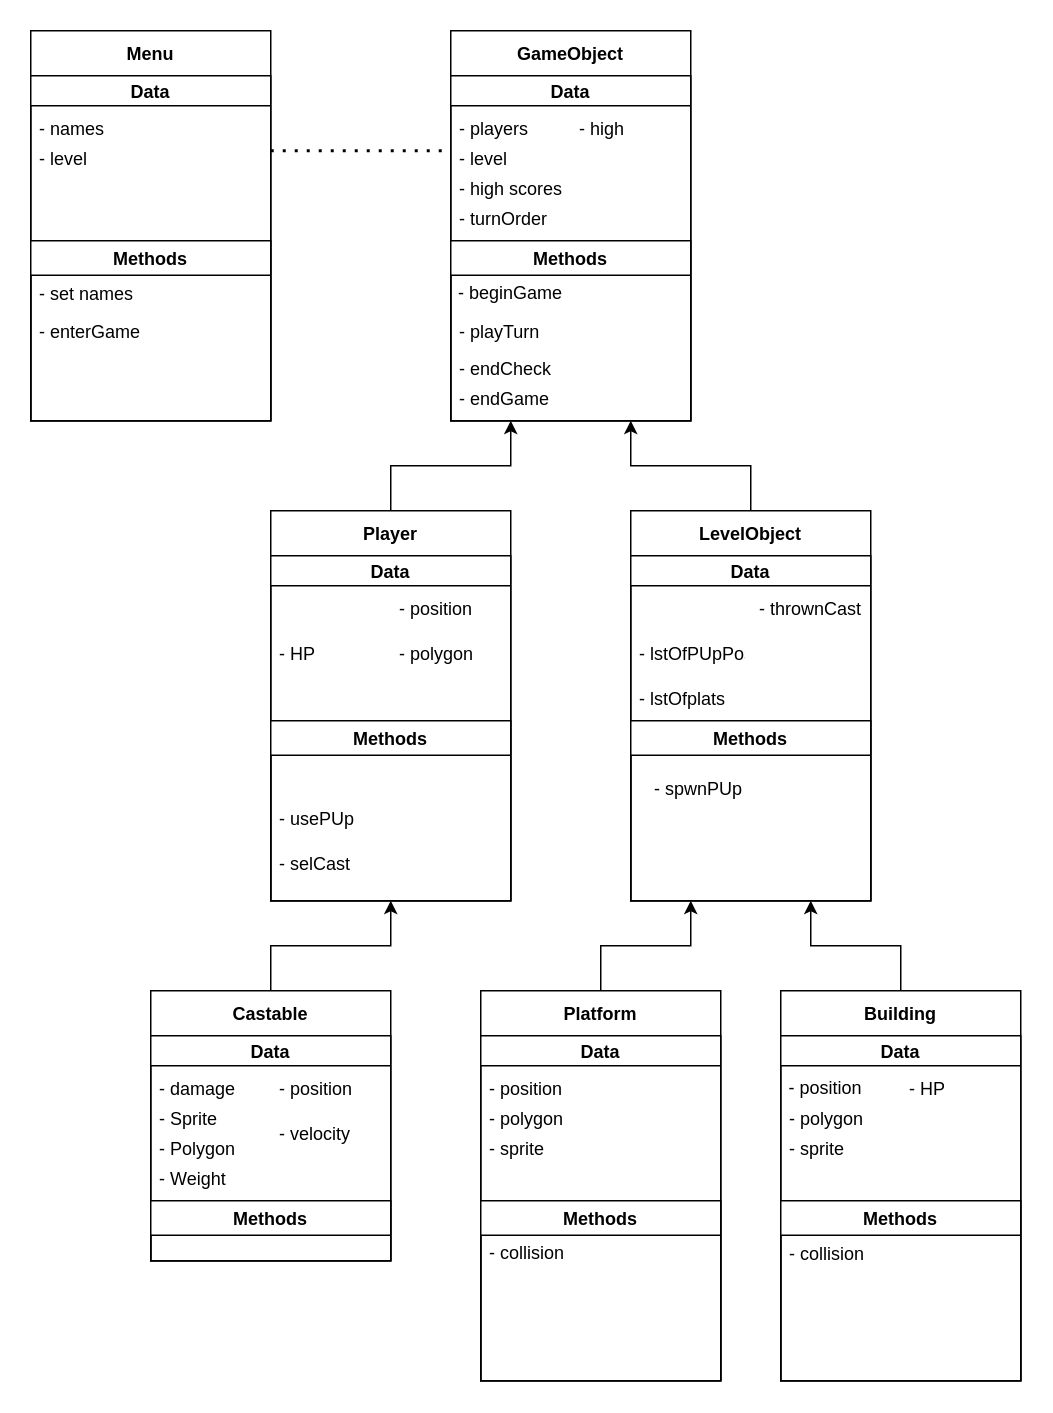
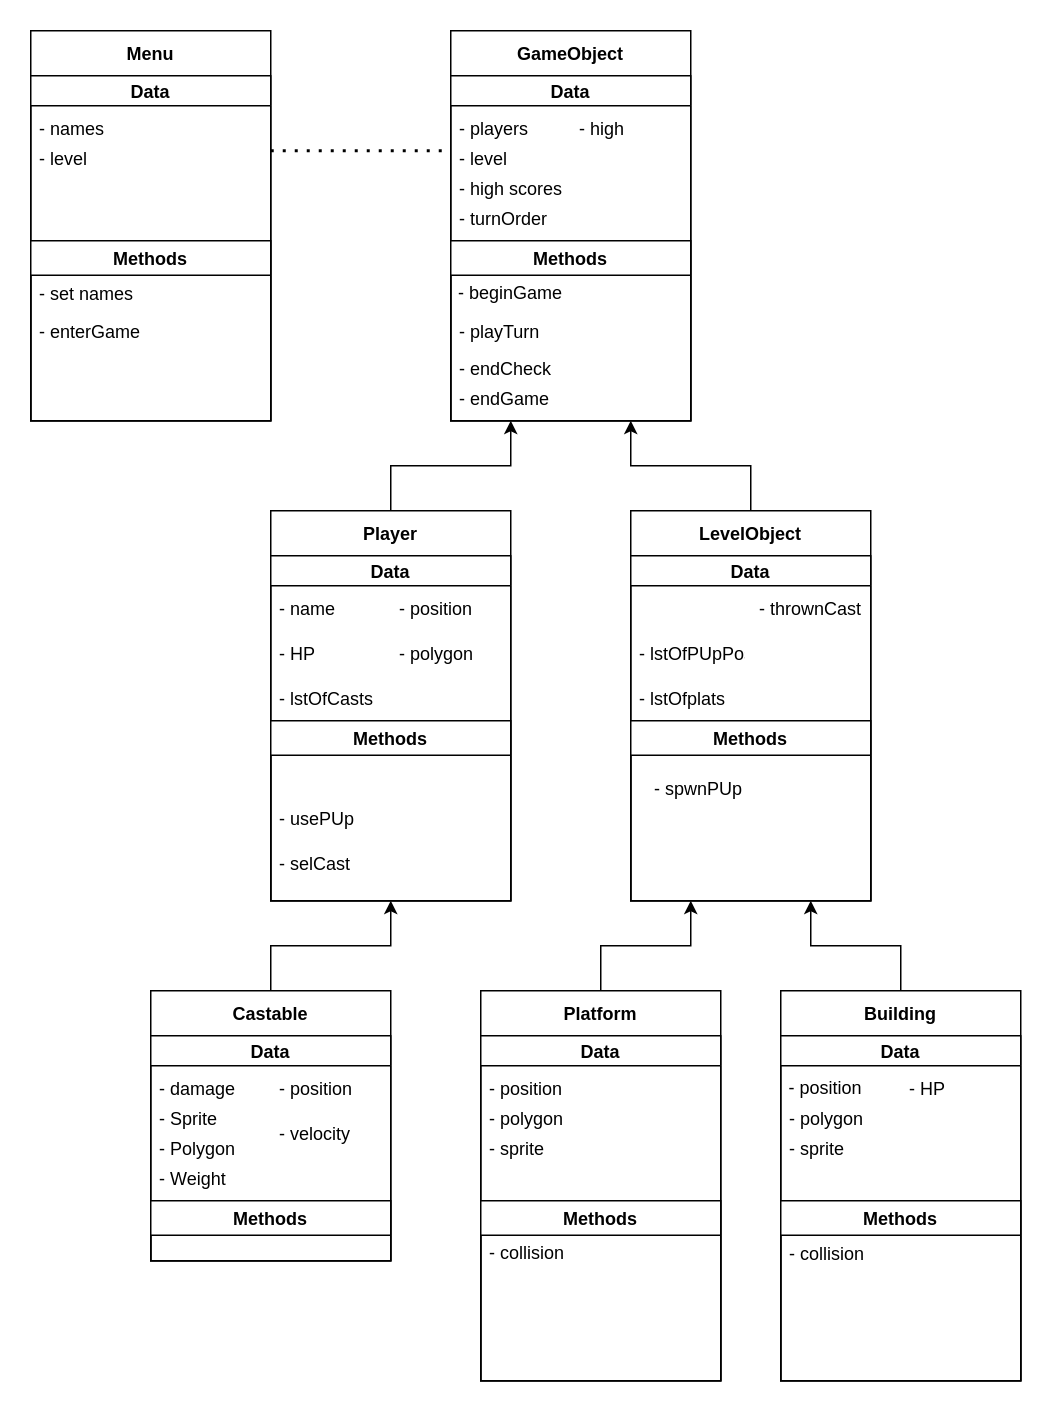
+ <mxCell id="18" value="- name" style="text;strokeColor=none;fillColor=none;align=left;verticalAlign=middle;spacingLeft=4;spacingRight=4;overflow=hidden;points=[[0,0.5],[1,0.5]];portConstraint=eastwest;rotatable=0;" vertex="1" parent="14"><mxGeometry y="20" width="80" height="30" as="geometry" /></mxCell>
+ <mxCell id="20" value="- lstOfCasts" style="text;strokeColor=none;fillColor=none;align=left;verticalAlign=middle;spacingLeft=4;spacingRight=4;overflow=hidden;points=[[0,0.5],[1,0.5]];portConstraint=eastwest;rotatable=0;" vertex="1" parent="14"><mxGeometry y="80" width="80" height="30" as="geometry" /></mxCell>
